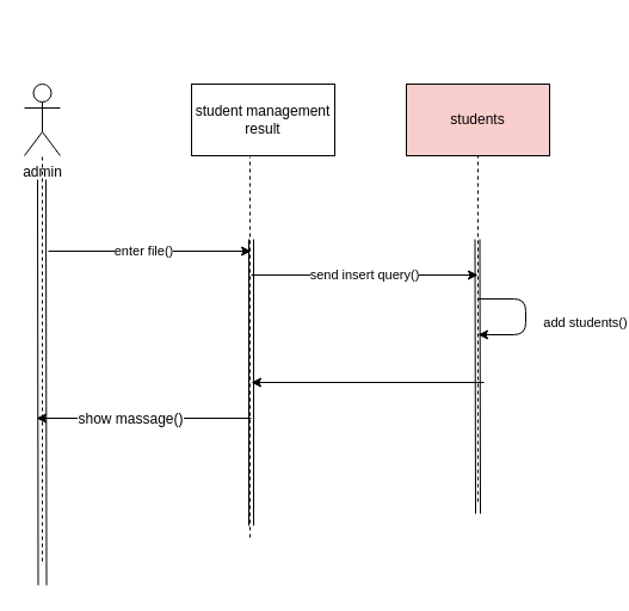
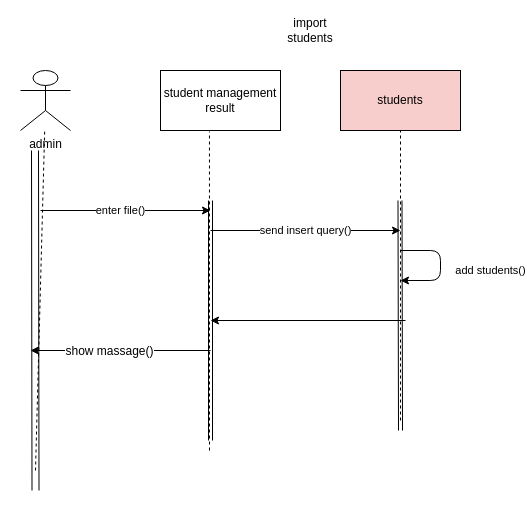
+ <mxCell id="3" value="import students" style="text;html=1;strokeColor=none;fillColor=none;align=center;verticalAlign=middle;whiteSpace=wrap;rounded=0;" parent="1" vertex="1"><mxGeometry x="290" y="20" width="40" height="20" as="geometry" /></mxCell>
- <mxCell id="2" value="admin" style="shape=umlActor;verticalLabelPosition=bottom;labelBackgroundColor=#ffffff;verticalAlign=top;html=1;outlineConnect=0;" parent="1" vertex="1"><mxGeometry x="20" y="70" width="30" height="60" as="geometry" /></mxCell>
+ <mxCell id="2" value="admin" style="shape=umlActor;verticalLabelPosition=bottom;labelBackgroundColor=#ffffff;verticalAlign=top;html=1;outlineConnect=0;" parent="1" vertex="1"><mxGeometry x="20" y="70" width="50" height="60" as="geometry" /></mxCell>
